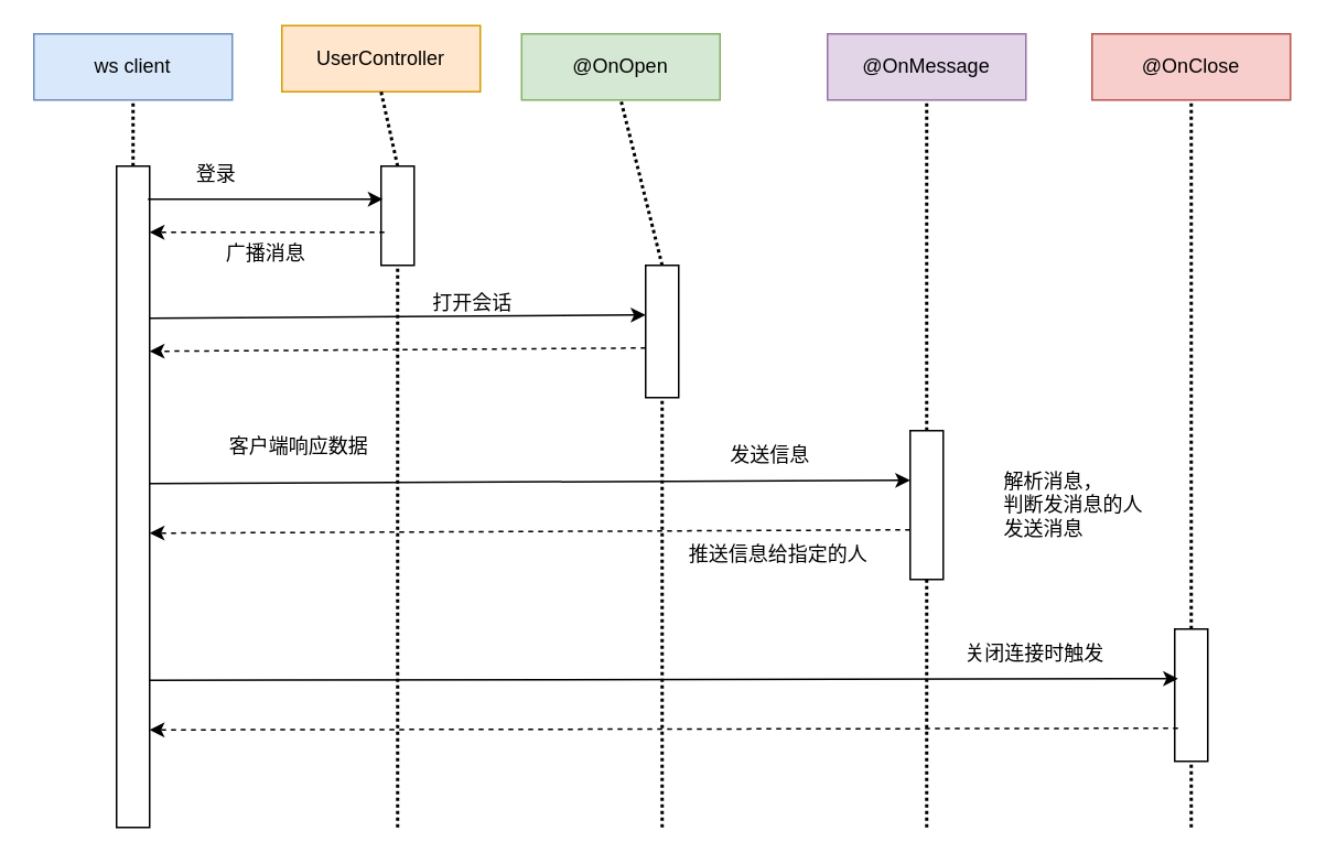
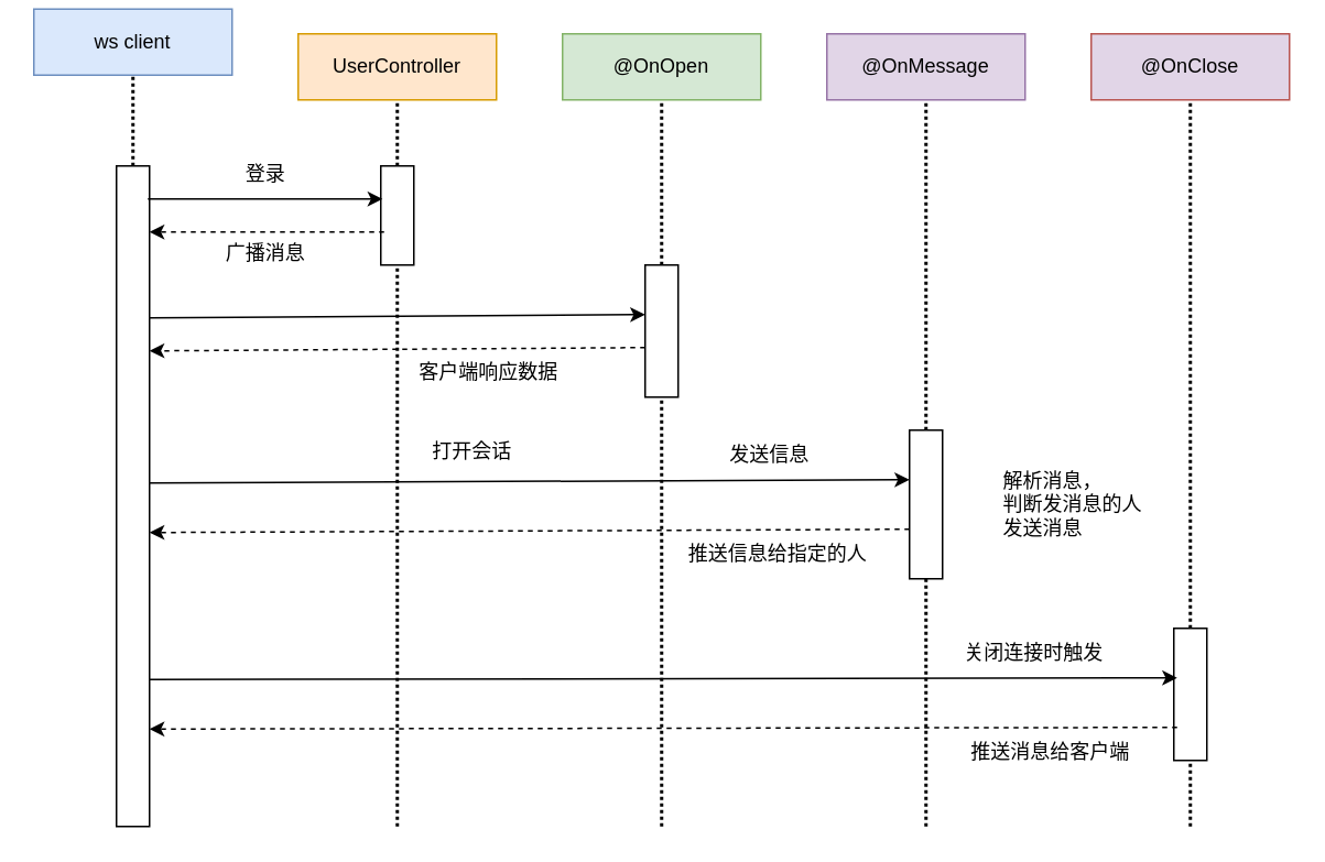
- <mxCell id="3" value="UserController" style="rounded=0;whiteSpace=wrap;html=1;fillColor=#ffe6cc;strokeColor=#d79b00;" parent="1" vertex="1"><mxGeometry x="170" y="15" width="120" height="40" as="geometry" /></mxCell>
+ <mxCell id="3" value="UserController" style="rounded=0;whiteSpace=wrap;html=1;fillColor=#ffe6cc;strokeColor=#d79b00;" parent="1" vertex="1"><mxGeometry x="180" y="20" width="120" height="40" as="geometry" /></mxCell>
- <mxCell id="2" value="ws client" style="rounded=0;whiteSpace=wrap;html=1;fillColor=#dae8fc;strokeColor=#6c8ebf;" parent="1" vertex="1"><mxGeometry x="20" y="20" width="120" height="40" as="geometry" /></mxCell>
+ <mxCell id="2" value="ws client" style="rounded=0;whiteSpace=wrap;html=1;fillColor=#dae8fc;strokeColor=#6c8ebf;" parent="1" vertex="1"><mxGeometry x="20" y="5" width="120" height="40" as="geometry" /></mxCell>
- <mxCell id="4" value="@OnOpen" style="rounded=0;whiteSpace=wrap;html=1;fillColor=#d5e8d4;strokeColor=#82b366;" parent="1" vertex="1"><mxGeometry x="315" y="20" width="120" height="40" as="geometry" /></mxCell>
+ <mxCell id="4" value="@OnOpen" style="rounded=0;whiteSpace=wrap;html=1;fillColor=#d5e8d4;strokeColor=#82b366;" parent="1" vertex="1"><mxGeometry x="340" y="20" width="120" height="40" as="geometry" /></mxCell>
- <mxCell id="6" value="@OnClose" style="rounded=0;whiteSpace=wrap;html=1;fillColor=#f8cecc;strokeColor=#b85450;" parent="1" vertex="1"><mxGeometry x="660" y="20" width="120" height="40" as="geometry" /></mxCell>
+ <mxCell id="6" value="@OnClose" style="rounded=0;whiteSpace=wrap;html=1;fillColor=#e1d5e7;strokeColor=#b85450;" parent="1" vertex="1"><mxGeometry x="660" y="20" width="120" height="40" as="geometry" /></mxCell>
- <mxCell id="11" value="登录" style="text;html=1;align=center;verticalAlign=middle;resizable=0;points=[];autosize=1;strokeColor=none;fillColor=none;" parent="1" vertex="1"><mxGeometry x="105" y="90" width="50" height="30" as="geometry" /></mxCell>
+ <mxCell id="11" value="登录" style="text;html=1;align=center;verticalAlign=middle;resizable=0;points=[];autosize=1;strokeColor=none;fillColor=none;" parent="1" vertex="1"><mxGeometry x="135" y="90" width="50" height="30" as="geometry" /></mxCell>
- <mxCell id="21" value="打开会话" style="text;html=1;align=center;verticalAlign=middle;resizable=0;points=[];autosize=1;strokeColor=none;fillColor=none;" vertex="1" parent="1"><mxGeometry x="250" y="168" width="70" height="30" as="geometry" /></mxCell>
+ <mxCell id="21" value="打开会话" style="text;html=1;align=center;verticalAlign=middle;resizable=0;points=[];autosize=1;strokeColor=none;fillColor=none;" vertex="1" parent="1"><mxGeometry x="250" y="258" width="70" height="30" as="geometry" /></mxCell>
- <mxCell id="28" value="客户端响应数据" style="text;html=1;align=center;verticalAlign=middle;resizable=0;points=[];autosize=1;strokeColor=none;fillColor=none;" vertex="1" parent="1"><mxGeometry x="125" y="255" width="110" height="30" as="geometry" /></mxCell>
+ <mxCell id="28" value="客户端响应数据" style="text;html=1;align=center;verticalAlign=middle;resizable=0;points=[];autosize=1;strokeColor=none;fillColor=none;" vertex="1" parent="1"><mxGeometry x="240" y="210" width="110" height="30" as="geometry" /></mxCell>
+ <mxCell id="37" value="推送消息给客户端" style="text;html=1;align=center;verticalAlign=middle;resizable=0;points=[];autosize=1;strokeColor=none;fillColor=none;" vertex="1" parent="1"><mxGeometry x="575" y="440" width="120" height="30" as="geometry" /></mxCell>
